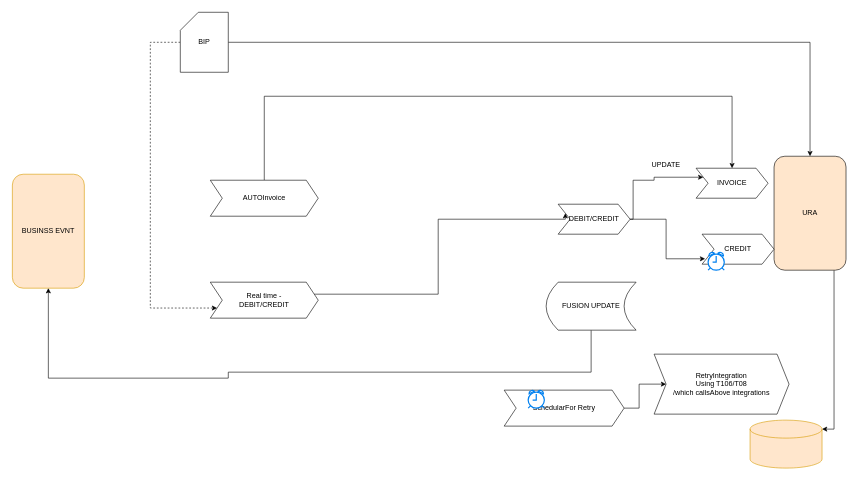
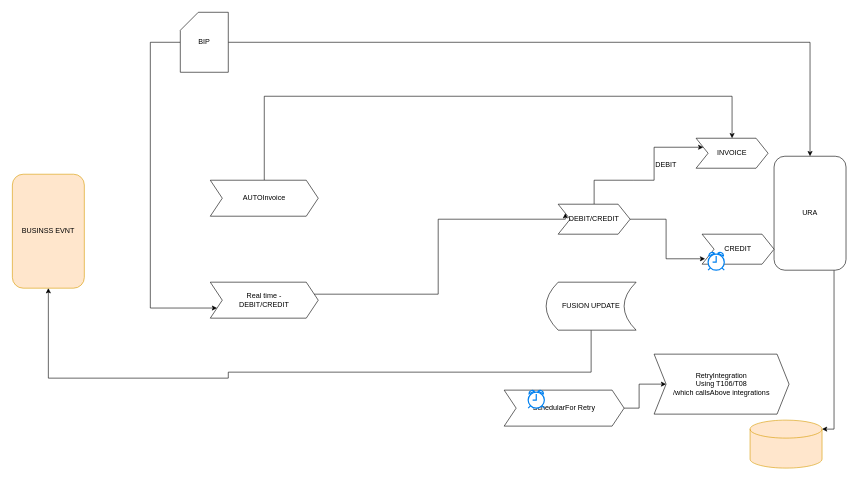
- <mxCell id="14" value="UPDATE" style="text;html=1;strokeColor=none;fillColor=none;align=center;verticalAlign=middle;whiteSpace=wrap;rounded=0;" parent="1" vertex="1"><mxGeometry x="1080" y="260" width="60" height="30" as="geometry" /></mxCell>
+ <mxCell id="14" value="DEBIT" style="text;html=1;strokeColor=none;fillColor=none;align=center;verticalAlign=middle;whiteSpace=wrap;rounded=0;" parent="1" vertex="1"><mxGeometry x="1080" y="260" width="60" height="30" as="geometry" /></mxCell>
- <mxCell id="9" value="INVOICE" style="shape=step;perimeter=stepPerimeter;whiteSpace=wrap;html=1;fixedSize=1;" parent="1" vertex="1"><mxGeometry x="1160" y="280" width="120" height="50" as="geometry" /></mxCell>
+ <mxCell id="9" value="INVOICE" style="shape=step;perimeter=stepPerimeter;whiteSpace=wrap;html=1;fixedSize=1;" parent="1" vertex="1"><mxGeometry x="1160" y="230" width="120" height="50" as="geometry" /></mxCell>
- <mxCell id="7" style="edgeStyle=orthogonalEdgeStyle;rounded=0;orthogonalLoop=1;jettySize=auto;html=1;entryX=0;entryY=0.75;entryDx=0;entryDy=0;dashed=1;" edge="1" parent="1" source="8" target="23"><mxGeometry relative="1" as="geometry"><mxPoint x="340" y="320" as="targetPoint" /><Array as="points"><mxPoint x="250" y="70" /><mxPoint x="250" y="513" /></Array></mxGeometry></mxCell>
+ <mxCell id="7" style="edgeStyle=orthogonalEdgeStyle;rounded=0;orthogonalLoop=1;jettySize=auto;html=1;entryX=0;entryY=0.75;entryDx=0;entryDy=0;" edge="1" parent="1" source="8" target="23"><mxGeometry relative="1" as="geometry"><mxPoint x="340" y="320" as="targetPoint" /><Array as="points"><mxPoint x="250" y="70" /><mxPoint x="250" y="513" /></Array></mxGeometry></mxCell>
- <mxCell id="4" value="URA " style="rounded=1;whiteSpace=wrap;html=1;hachureGap=4;pointerEvents=0;fillColor=#ffe6cc;" parent="1" vertex="1"><mxGeometry x="1290" y="260" width="120" height="190" as="geometry" /></mxCell>
+ <mxCell id="4" value="URA " style="rounded=1;whiteSpace=wrap;html=1;hachureGap=4;pointerEvents=0;" parent="1" vertex="1"><mxGeometry x="1290" y="260" width="120" height="190" as="geometry" /></mxCell>
